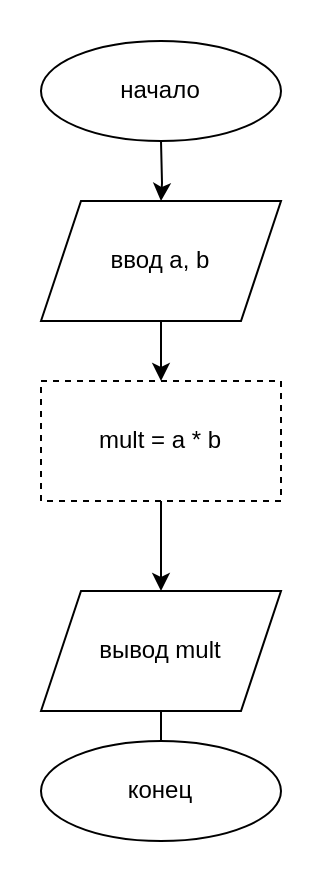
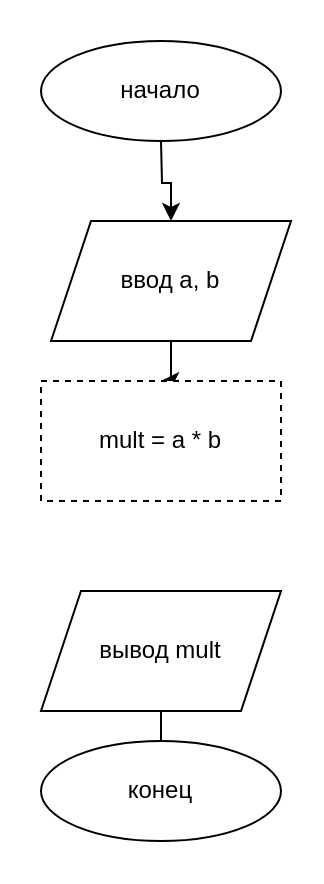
- <mxCell id="4" value="ввод а, b" style="shape=parallelogram;perimeter=parallelogramPerimeter;whiteSpace=wrap;html=1;fixedSize=1;" parent="1" vertex="1"><mxGeometry x="20" y="100" width="120" height="60" as="geometry" /></mxCell>
+ <mxCell id="4" value="ввод а, b" style="shape=parallelogram;perimeter=parallelogramPerimeter;whiteSpace=wrap;html=1;fixedSize=1;" parent="1" vertex="1"><mxGeometry x="25" y="110" width="120" height="60" as="geometry" /></mxCell>
- <mxCell id="5" value="" style="edgeStyle=orthogonalEdgeStyle;rounded=0;orthogonalLoop=1;jettySize=auto;html=1;" parent="1" source="6" target="8" edge="1"><mxGeometry relative="1" as="geometry" /></mxCell>
